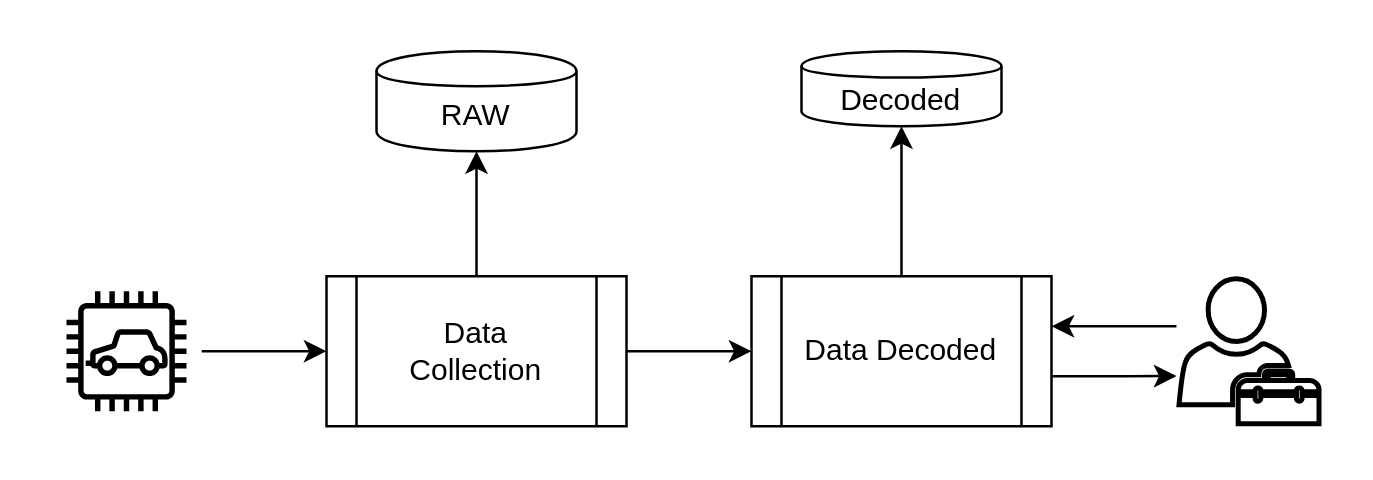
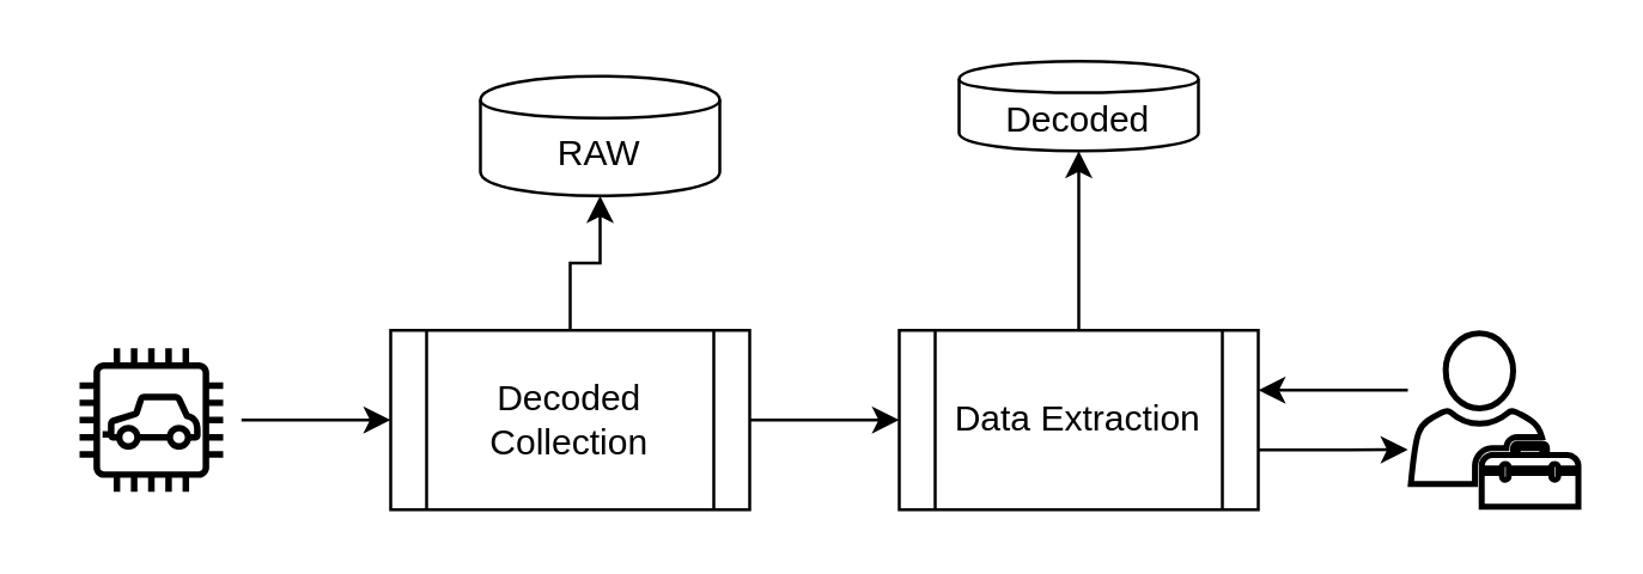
- <mxCell id="9" value="RAW" style="shape=cylinder;whiteSpace=wrap;html=1;boundedLbl=1;backgroundOutline=1;" parent="1" vertex="1"><mxGeometry x="150" y="20" width="80" height="40" as="geometry" /></mxCell>
+ <mxCell id="9" value="RAW" style="shape=cylinder;whiteSpace=wrap;html=1;boundedLbl=1;backgroundOutline=1;" parent="1" vertex="1"><mxGeometry x="160" y="25" width="80" height="40" as="geometry" /></mxCell>
- <mxCell id="8" value="&lt;div&gt;Data&lt;/div&gt;&lt;div&gt;Collection&lt;/div&gt;" style="shape=process;whiteSpace=wrap;html=1;backgroundOutline=1;" parent="1" vertex="1"><mxGeometry x="130" y="110" width="120" height="60" as="geometry" /></mxCell>
+ <mxCell id="8" value="&lt;div&gt;Decoded&lt;/div&gt;&lt;div&gt;Collection&lt;/div&gt;" style="shape=process;whiteSpace=wrap;html=1;backgroundOutline=1;" parent="1" vertex="1"><mxGeometry x="130" y="110" width="120" height="60" as="geometry" /></mxCell>
- <mxCell id="4" value="Data Decoded" style="shape=process;whiteSpace=wrap;html=1;backgroundOutline=1;" parent="1" vertex="1"><mxGeometry x="300" y="110" width="120" height="60" as="geometry" /></mxCell>
+ <mxCell id="4" value="Data Extraction" style="shape=process;whiteSpace=wrap;html=1;backgroundOutline=1;" parent="1" vertex="1"><mxGeometry x="300" y="110" width="120" height="60" as="geometry" /></mxCell>
